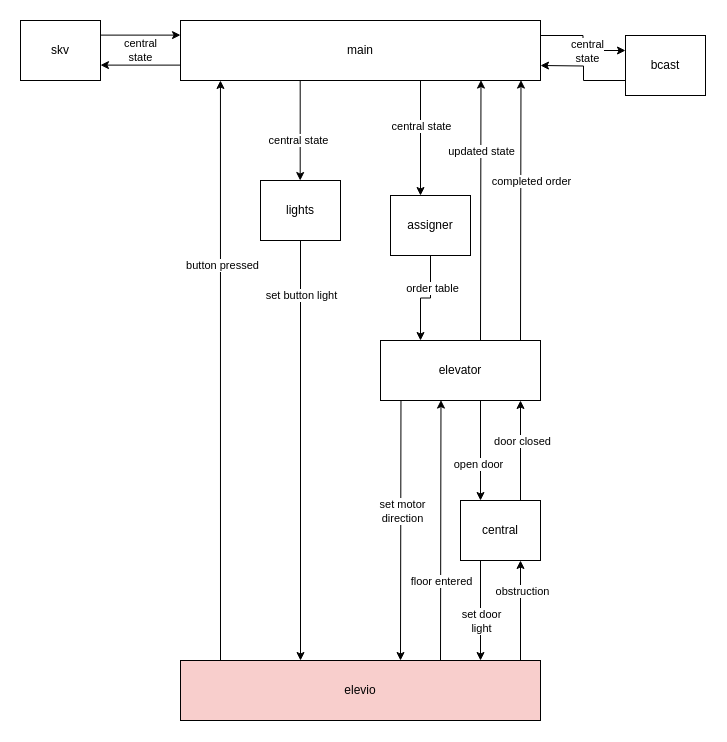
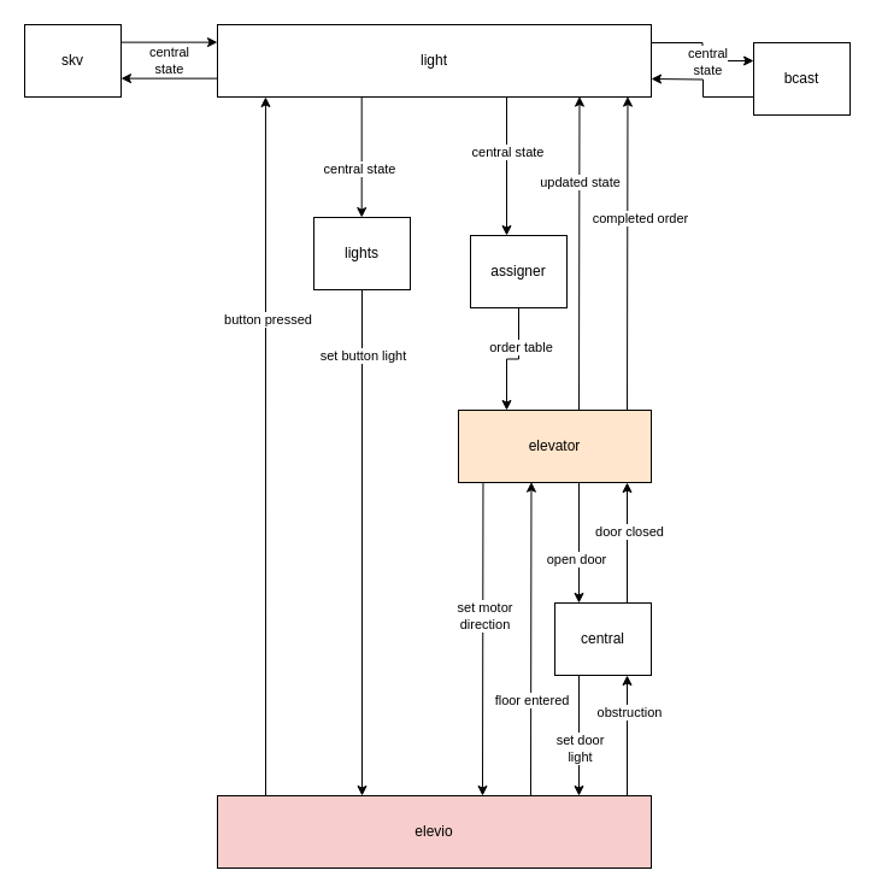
- <mxCell id="11" value="main" style="rounded=0;whiteSpace=wrap;html=1;" parent="1" vertex="1"><mxGeometry x="180" y="20" width="360" height="60" as="geometry" /></mxCell>
+ <mxCell id="11" value="light" style="rounded=0;whiteSpace=wrap;html=1;" parent="1" vertex="1"><mxGeometry x="180" y="20" width="360" height="60" as="geometry" /></mxCell>
- <mxCell id="6" value="elevator" style="rounded=0;whiteSpace=wrap;html=1;" parent="1" vertex="1"><mxGeometry x="380" y="340" width="160" height="60" as="geometry" /></mxCell>
+ <mxCell id="6" value="elevator" style="rounded=0;whiteSpace=wrap;html=1;fillColor=#ffe6cc;" parent="1" vertex="1"><mxGeometry x="380" y="340" width="160" height="60" as="geometry" /></mxCell>
